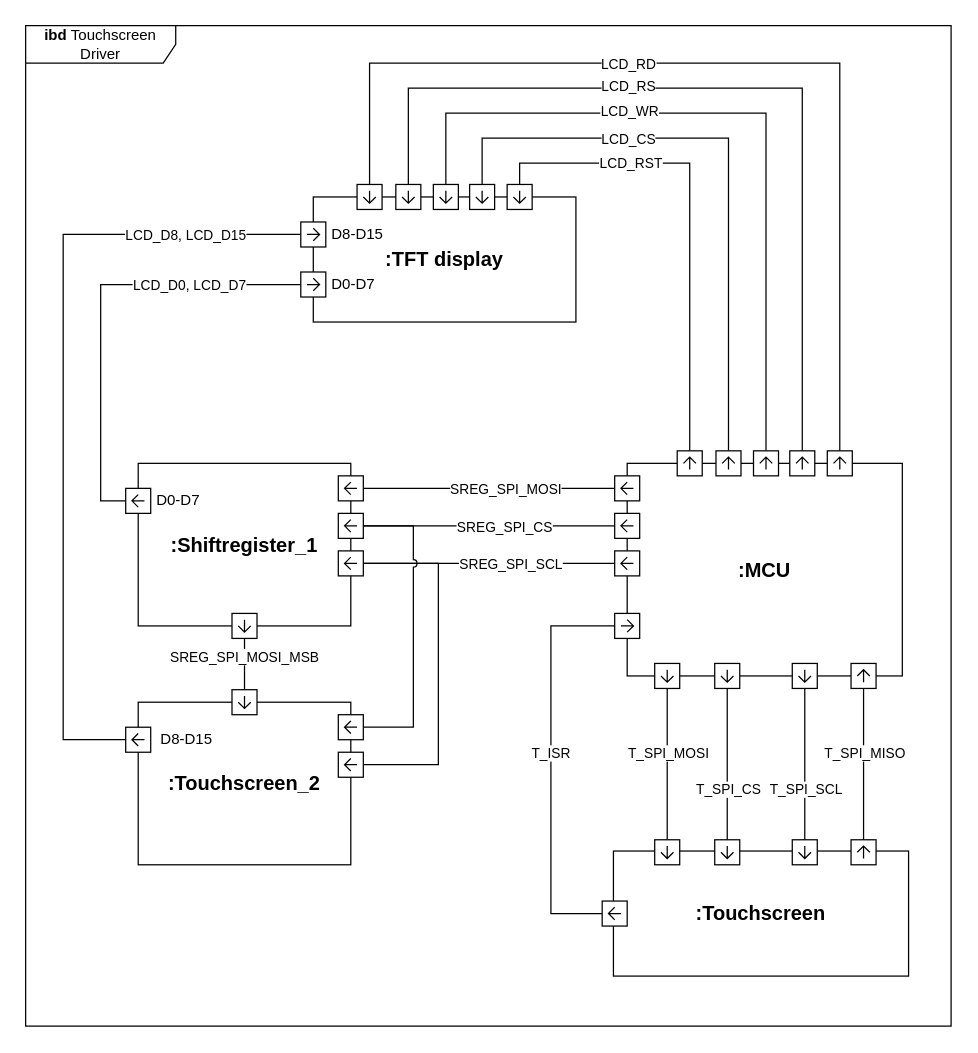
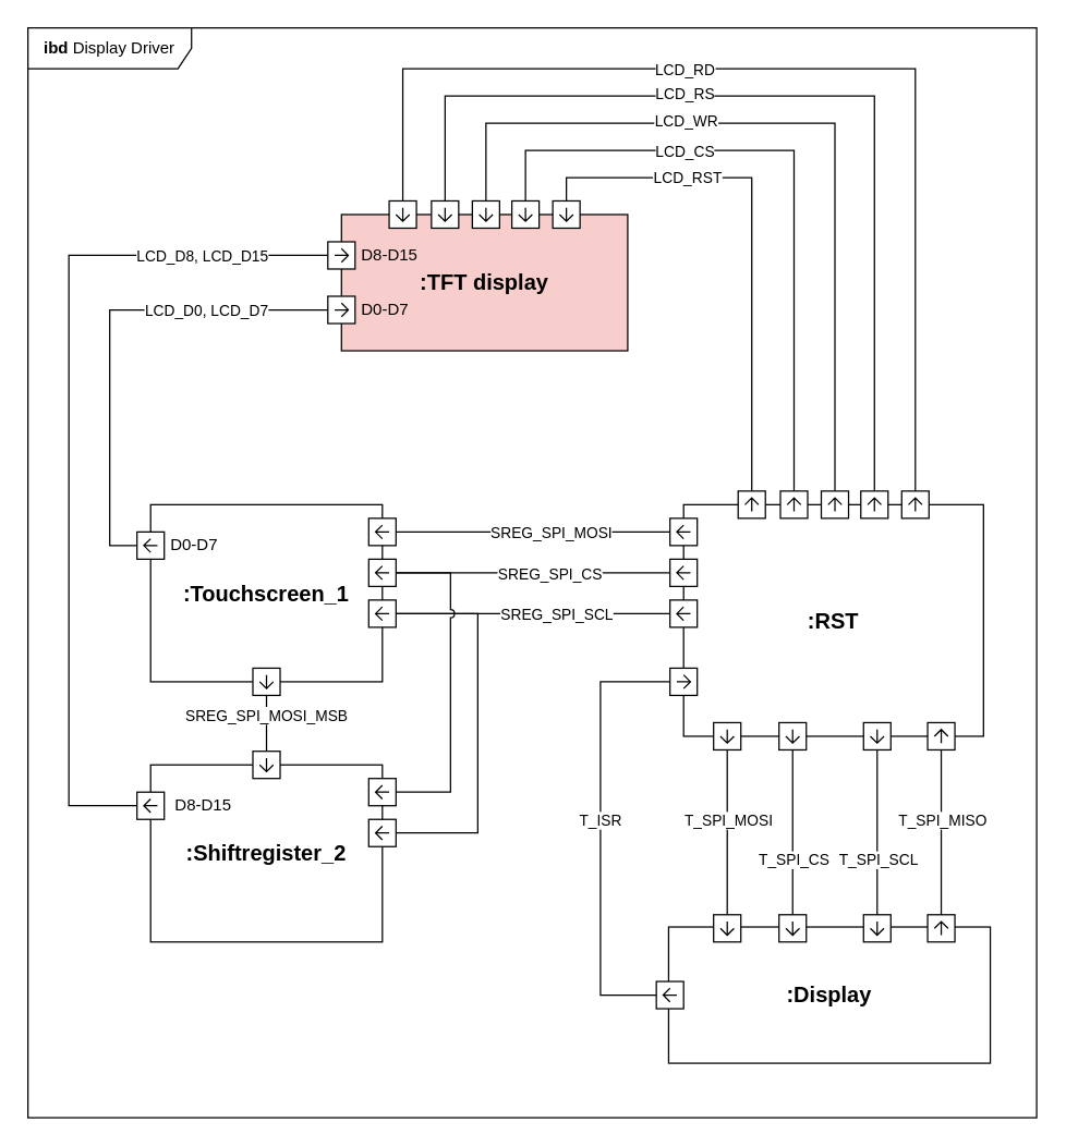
- <mxCell id="2" value="&lt;b&gt;ibd&amp;nbsp;&lt;/b&gt;Touchscreen Driver" style="shape=umlFrame;whiteSpace=wrap;html=1;pointerEvents=0;width=120;height=30;" parent="1" vertex="1"><mxGeometry x="20" y="20" width="740" height="800" as="geometry" /></mxCell>
+ <mxCell id="2" value="&lt;b&gt;ibd&amp;nbsp;&lt;/b&gt;Display Driver" style="shape=umlFrame;whiteSpace=wrap;html=1;pointerEvents=0;width=120;height=30;" parent="1" vertex="1"><mxGeometry x="20" y="20" width="740" height="800" as="geometry" /></mxCell>
- <mxCell id="4" value="&lt;b&gt;&lt;font style=&quot;font-size: 16px;&quot;&gt;:TFT display&lt;br&gt;&lt;/font&gt;&lt;/b&gt;" style="html=1;whiteSpace=wrap;" parent="1" vertex="1"><mxGeometry x="250" y="157" width="210" height="100" as="geometry" /></mxCell>
+ <mxCell id="4" value="&lt;b&gt;&lt;font style=&quot;font-size: 16px;&quot;&gt;:TFT display&lt;br&gt;&lt;/font&gt;&lt;/b&gt;" style="html=1;whiteSpace=wrap;fillColor=#f8cecc;" parent="1" vertex="1"><mxGeometry x="250" y="157" width="210" height="100" as="geometry" /></mxCell>
- <mxCell id="5" value="&lt;b style=&quot;border-color: var(--border-color);&quot;&gt;&lt;font style=&quot;border-color: var(--border-color); font-size: 16px;&quot;&gt;:Shiftregister_1&lt;/font&gt;&lt;/b&gt;" style="whiteSpace=wrap;align=center;html=1;" parent="1" vertex="1"><mxGeometry x="110" y="370" width="170" height="130" as="geometry" /></mxCell>
+ <mxCell id="5" value="&lt;b style=&quot;border-color: var(--border-color);&quot;&gt;&lt;font style=&quot;border-color: var(--border-color); font-size: 16px;&quot;&gt;:Touchscreen_1&lt;/font&gt;&lt;/b&gt;" style="whiteSpace=wrap;align=center;html=1;" parent="1" vertex="1"><mxGeometry x="110" y="370" width="170" height="130" as="geometry" /></mxCell>
- <mxCell id="8" value="&lt;b style=&quot;border-color: var(--border-color);&quot;&gt;&lt;font style=&quot;border-color: var(--border-color); font-size: 16px;&quot;&gt;:MCU&lt;/font&gt;&lt;/b&gt;" style="whiteSpace=wrap;align=center;html=1;" parent="1" vertex="1"><mxGeometry x="501" y="370" width="220" height="170" as="geometry" /></mxCell>
+ <mxCell id="8" value="&lt;b style=&quot;border-color: var(--border-color);&quot;&gt;&lt;font style=&quot;border-color: var(--border-color); font-size: 16px;&quot;&gt;:RST&lt;/font&gt;&lt;/b&gt;" style="whiteSpace=wrap;align=center;html=1;" parent="1" vertex="1"><mxGeometry x="501" y="370" width="220" height="170" as="geometry" /></mxCell>
- <mxCell id="22" value="&lt;b style=&quot;border-color: var(--border-color);&quot;&gt;&lt;font style=&quot;border-color: var(--border-color); font-size: 16px;&quot;&gt;:Touchscreen_2&lt;/font&gt;&lt;/b&gt;" style="whiteSpace=wrap;align=center;html=1;" parent="1" vertex="1"><mxGeometry x="110" y="561" width="170" height="130" as="geometry" /></mxCell>
+ <mxCell id="22" value="&lt;b style=&quot;border-color: var(--border-color);&quot;&gt;&lt;font style=&quot;border-color: var(--border-color); font-size: 16px;&quot;&gt;:Shiftregister_2&lt;/font&gt;&lt;/b&gt;" style="whiteSpace=wrap;align=center;html=1;" parent="1" vertex="1"><mxGeometry x="110" y="561" width="170" height="130" as="geometry" /></mxCell>
- <mxCell id="3" value="&lt;b&gt;&lt;font style=&quot;font-size: 16px;&quot;&gt;:Touchscreen&lt;br&gt;&lt;/font&gt;&lt;/b&gt;" style="html=1;whiteSpace=wrap;" parent="1" vertex="1"><mxGeometry x="490" y="680" width="236" height="100" as="geometry" /></mxCell>
+ <mxCell id="3" value="&lt;b&gt;&lt;font style=&quot;font-size: 16px;&quot;&gt;:Display&lt;br&gt;&lt;/font&gt;&lt;/b&gt;" style="html=1;whiteSpace=wrap;" parent="1" vertex="1"><mxGeometry x="490" y="680" width="236" height="100" as="geometry" /></mxCell>
